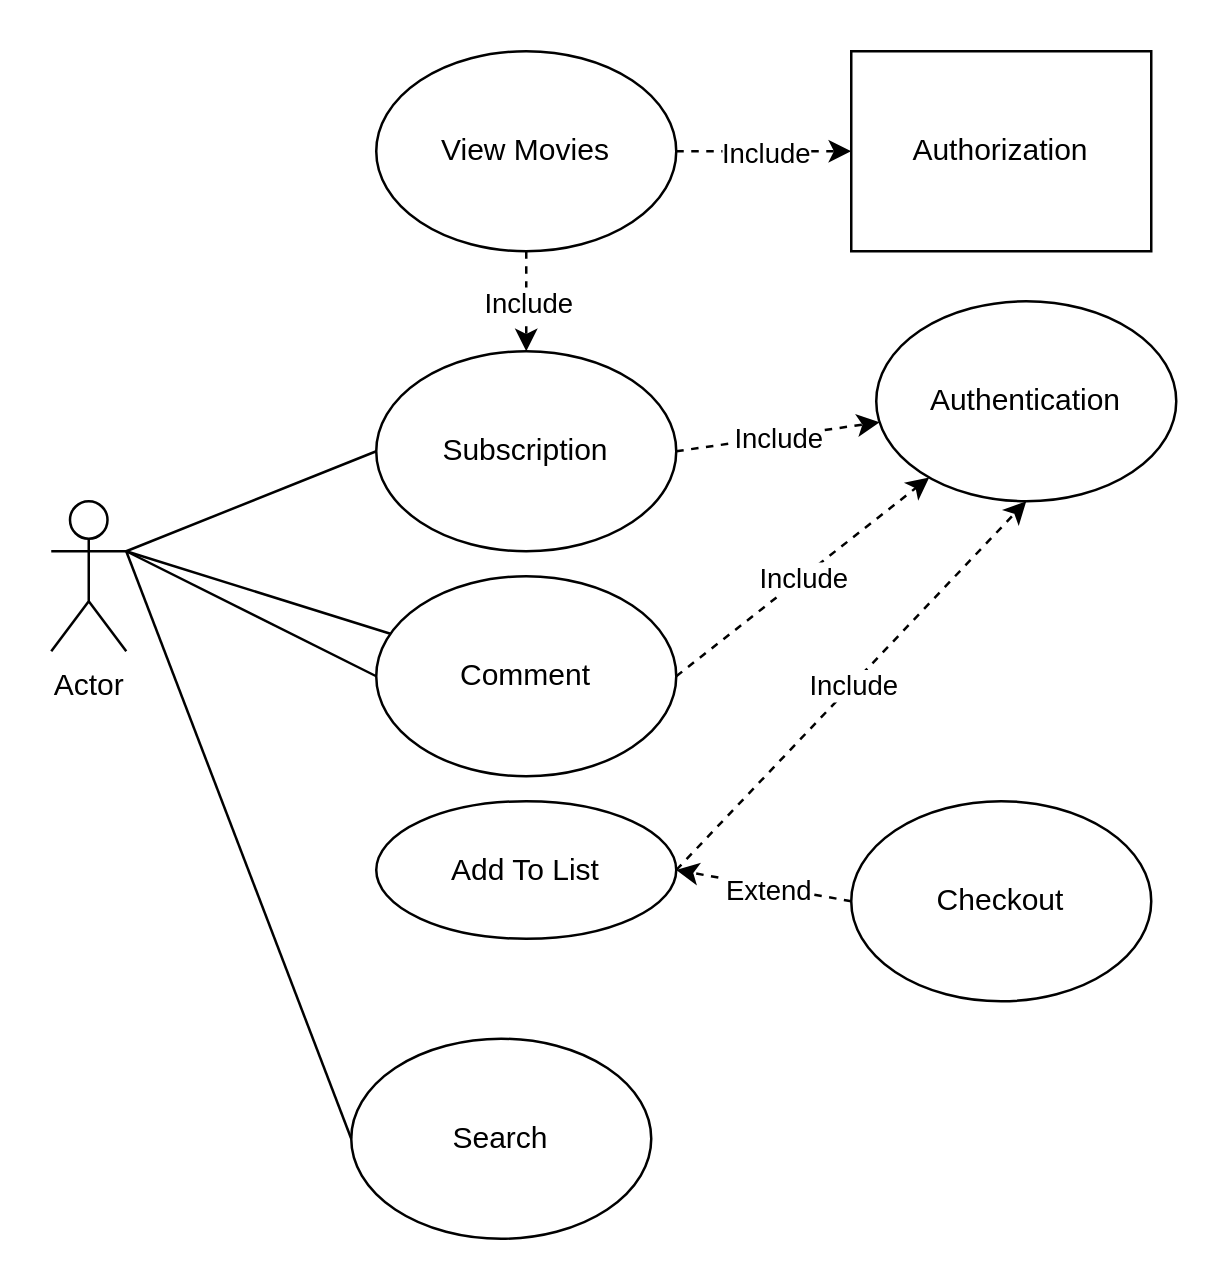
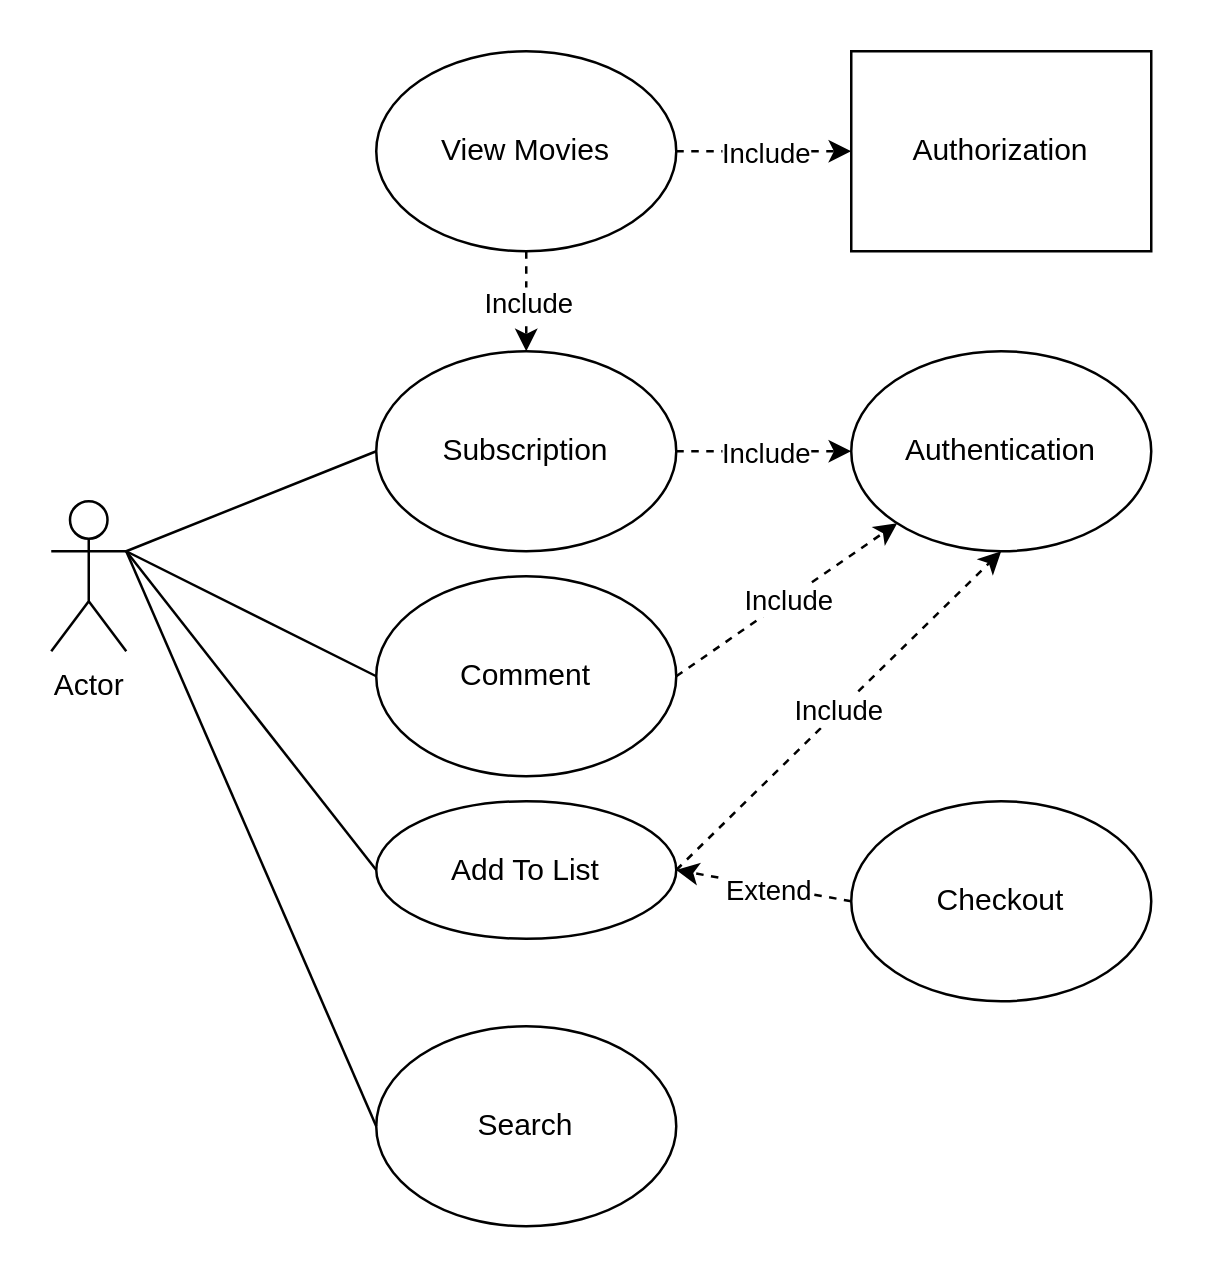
- <mxCell id="9" value="Authentication" style="ellipse;whiteSpace=wrap;html=1;" vertex="1" parent="1"><mxGeometry x="350" y="120" width="120" height="80" as="geometry" /></mxCell>
+ <mxCell id="9" value="Authentication" style="ellipse;whiteSpace=wrap;html=1;" vertex="1" parent="1"><mxGeometry x="340" y="140" width="120" height="80" as="geometry" /></mxCell>
- <mxCell id="17" value="" style="endArrow=none;html=1;rounded=0;exitX=1;exitY=0.333;exitDx=0;exitDy=0;exitPerimeter=0;" edge="1" parent="1" source="2" target="6"><mxGeometry width="50" height="50" relative="1" as="geometry"><mxPoint x="60" y="240" as="sourcePoint" /><mxPoint x="120" y="260" as="targetPoint" /></mxGeometry></mxCell>
+ <mxCell id="17" value="" style="endArrow=none;html=1;rounded=0;exitX=1;exitY=0.333;exitDx=0;exitDy=0;exitPerimeter=0;entryX=0;entryY=0.5;entryDx=0;entryDy=0;" edge="1" parent="1" source="2" target="5"><mxGeometry width="50" height="50" relative="1" as="geometry"><mxPoint x="60" y="240" as="sourcePoint" /><mxPoint x="120" y="260" as="targetPoint" /></mxGeometry></mxCell>
- <mxCell id="19" value="Search" style="ellipse;whiteSpace=wrap;html=1;" vertex="1" parent="1"><mxGeometry x="140" y="415" width="120" height="80" as="geometry" /></mxCell>
+ <mxCell id="19" value="Search" style="ellipse;whiteSpace=wrap;html=1;" vertex="1" parent="1"><mxGeometry x="150" y="410" width="120" height="80" as="geometry" /></mxCell>
